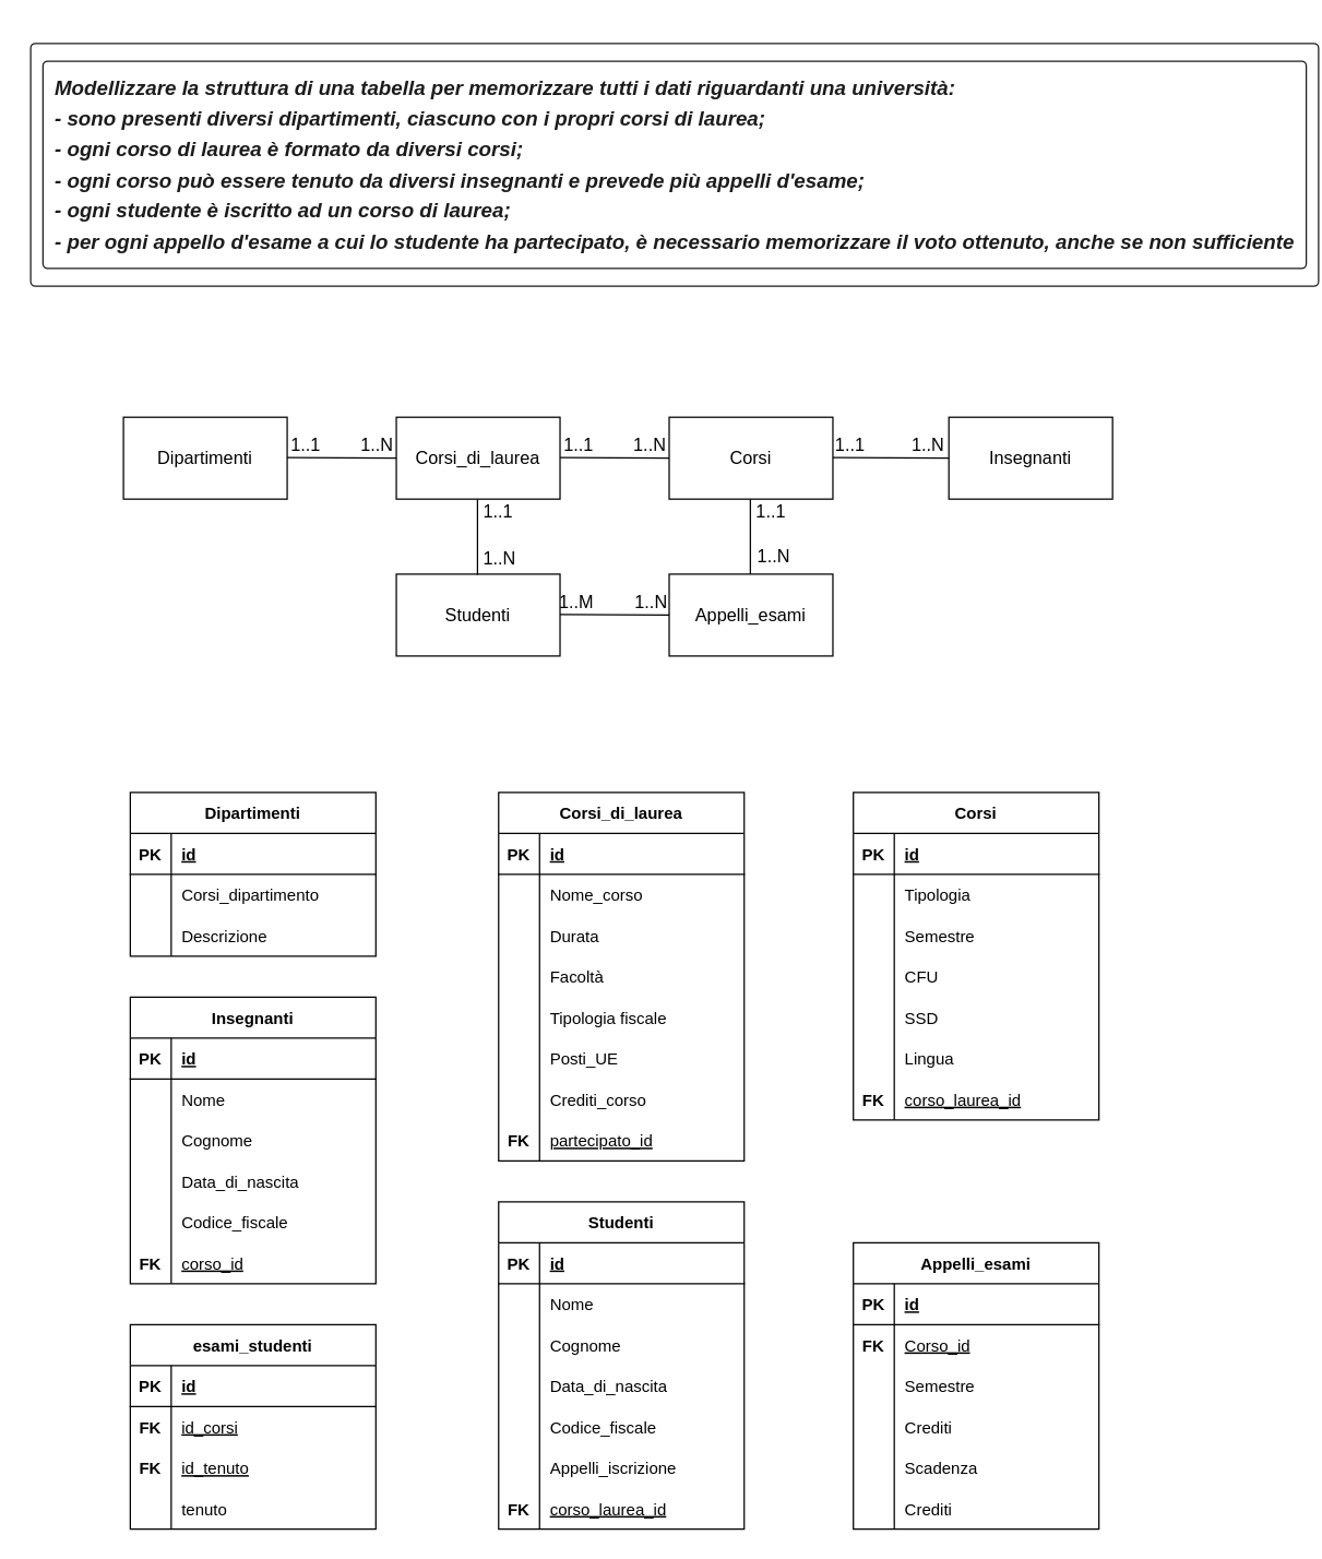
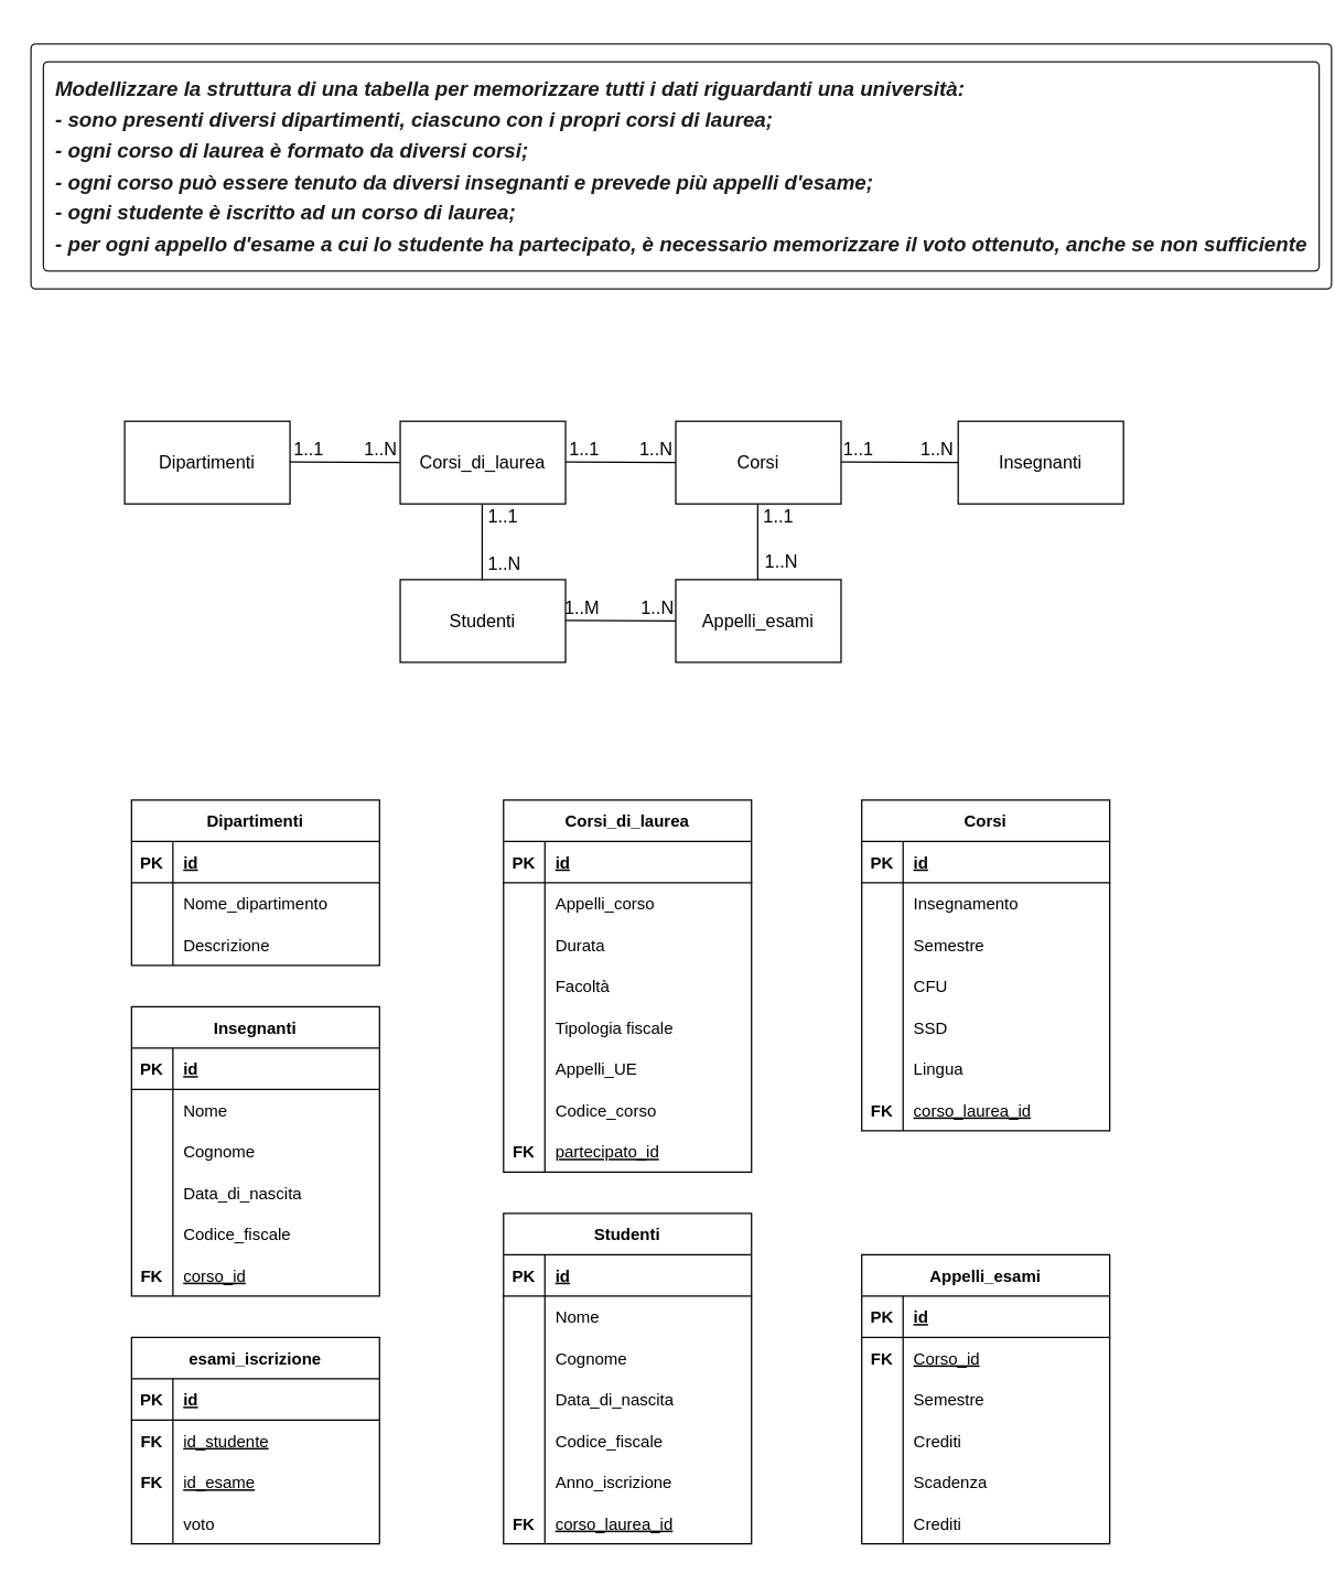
- <mxCell id="20" value="Corsi_dipartimento" style="shape=partialRectangle;connectable=0;fillColor=none;top=0;left=0;bottom=0;right=0;align=left;spacingLeft=6;overflow=hidden;" parent="18" vertex="1"><mxGeometry x="30" width="150" height="30" as="geometry"><mxRectangle width="150" height="30" as="alternateBounds" /></mxGeometry></mxCell>
+ <mxCell id="20" value="Nome_dipartimento" style="shape=partialRectangle;connectable=0;fillColor=none;top=0;left=0;bottom=0;right=0;align=left;spacingLeft=6;overflow=hidden;" parent="18" vertex="1"><mxGeometry x="30" width="150" height="30" as="geometry"><mxRectangle width="150" height="30" as="alternateBounds" /></mxGeometry></mxCell>
- <mxCell id="30" value="Nome_corso" style="shape=partialRectangle;connectable=0;fillColor=none;top=0;left=0;bottom=0;right=0;align=left;spacingLeft=6;overflow=hidden;" parent="28" vertex="1"><mxGeometry x="30" width="150" height="30" as="geometry"><mxRectangle width="150" height="30" as="alternateBounds" /></mxGeometry></mxCell>
+ <mxCell id="30" value="Appelli_corso" style="shape=partialRectangle;connectable=0;fillColor=none;top=0;left=0;bottom=0;right=0;align=left;spacingLeft=6;overflow=hidden;" parent="28" vertex="1"><mxGeometry x="30" width="150" height="30" as="geometry"><mxRectangle width="150" height="30" as="alternateBounds" /></mxGeometry></mxCell>
- <mxCell id="55" value="Tipologia" style="shape=partialRectangle;connectable=0;fillColor=none;top=0;left=0;bottom=0;right=0;align=left;spacingLeft=6;overflow=hidden;" parent="53" vertex="1"><mxGeometry x="30" width="150" height="30" as="geometry"><mxRectangle width="150" height="30" as="alternateBounds" /></mxGeometry></mxCell>
+ <mxCell id="55" value="Insegnamento" style="shape=partialRectangle;connectable=0;fillColor=none;top=0;left=0;bottom=0;right=0;align=left;spacingLeft=6;overflow=hidden;" parent="53" vertex="1"><mxGeometry x="30" width="150" height="30" as="geometry"><mxRectangle width="150" height="30" as="alternateBounds" /></mxGeometry></mxCell>
- <mxCell id="42" value="Posti_UE" style="shape=partialRectangle;connectable=0;fillColor=none;top=0;left=0;bottom=0;right=0;align=left;spacingLeft=6;overflow=hidden;" parent="40" vertex="1"><mxGeometry x="30" width="150" height="30" as="geometry"><mxRectangle width="150" height="30" as="alternateBounds" /></mxGeometry></mxCell>
+ <mxCell id="42" value="Appelli_UE" style="shape=partialRectangle;connectable=0;fillColor=none;top=0;left=0;bottom=0;right=0;align=left;spacingLeft=6;overflow=hidden;" parent="40" vertex="1"><mxGeometry x="30" width="150" height="30" as="geometry"><mxRectangle width="150" height="30" as="alternateBounds" /></mxGeometry></mxCell>
- <mxCell id="45" value="Crediti_corso" style="shape=partialRectangle;connectable=0;fillColor=none;top=0;left=0;bottom=0;right=0;align=left;spacingLeft=6;overflow=hidden;" parent="43" vertex="1"><mxGeometry x="30" width="150" height="30" as="geometry"><mxRectangle width="150" height="30" as="alternateBounds" /></mxGeometry></mxCell>
+ <mxCell id="45" value="Codice_corso" style="shape=partialRectangle;connectable=0;fillColor=none;top=0;left=0;bottom=0;right=0;align=left;spacingLeft=6;overflow=hidden;" parent="43" vertex="1"><mxGeometry x="30" width="150" height="30" as="geometry"><mxRectangle width="150" height="30" as="alternateBounds" /></mxGeometry></mxCell>
- <mxCell id="143" value="esami_studenti" style="shape=table;startSize=30;container=1;collapsible=1;childLayout=tableLayout;fixedRows=1;rowLines=0;fontStyle=1;align=center;resizeLast=1;" parent="1" vertex="1"><mxGeometry x="95" y="970" width="180" height="150" as="geometry" /></mxCell>
+ <mxCell id="143" value="esami_iscrizione" style="shape=table;startSize=30;container=1;collapsible=1;childLayout=tableLayout;fixedRows=1;rowLines=0;fontStyle=1;align=center;resizeLast=1;" parent="1" vertex="1"><mxGeometry x="95" y="970" width="180" height="150" as="geometry" /></mxCell>
- <mxCell id="149" value="id_corsi" style="shape=partialRectangle;connectable=0;fillColor=none;top=0;left=0;bottom=0;right=0;align=left;spacingLeft=6;overflow=hidden;fontStyle=4" parent="147" vertex="1"><mxGeometry x="30" width="150" height="30" as="geometry"><mxRectangle width="150" height="30" as="alternateBounds" /></mxGeometry></mxCell>
+ <mxCell id="149" value="id_studente" style="shape=partialRectangle;connectable=0;fillColor=none;top=0;left=0;bottom=0;right=0;align=left;spacingLeft=6;overflow=hidden;fontStyle=4" parent="147" vertex="1"><mxGeometry x="30" width="150" height="30" as="geometry"><mxRectangle width="150" height="30" as="alternateBounds" /></mxGeometry></mxCell>
- <mxCell id="152" value="id_tenuto" style="shape=partialRectangle;connectable=0;fillColor=none;top=0;left=0;bottom=0;right=0;align=left;spacingLeft=6;overflow=hidden;fontStyle=4;spacingTop=0;" parent="150" vertex="1"><mxGeometry x="30" width="150" height="30" as="geometry"><mxRectangle width="150" height="30" as="alternateBounds" /></mxGeometry></mxCell>
+ <mxCell id="152" value="id_esame" style="shape=partialRectangle;connectable=0;fillColor=none;top=0;left=0;bottom=0;right=0;align=left;spacingLeft=6;overflow=hidden;fontStyle=4;spacingTop=0;" parent="150" vertex="1"><mxGeometry x="30" width="150" height="30" as="geometry"><mxRectangle width="150" height="30" as="alternateBounds" /></mxGeometry></mxCell>
- <mxCell id="120" value="Appelli_iscrizione" style="shape=partialRectangle;connectable=0;fillColor=none;top=0;left=0;bottom=0;right=0;align=left;spacingLeft=6;overflow=hidden;" parent="118" vertex="1"><mxGeometry x="30" width="150" height="30" as="geometry"><mxRectangle width="150" height="30" as="alternateBounds" /></mxGeometry></mxCell>
+ <mxCell id="120" value="Anno_iscrizione" style="shape=partialRectangle;connectable=0;fillColor=none;top=0;left=0;bottom=0;right=0;align=left;spacingLeft=6;overflow=hidden;" parent="118" vertex="1"><mxGeometry x="30" width="150" height="30" as="geometry"><mxRectangle width="150" height="30" as="alternateBounds" /></mxGeometry></mxCell>
- <mxCell id="155" value="tenuto" style="shape=partialRectangle;connectable=0;fillColor=none;top=0;left=0;bottom=0;right=0;align=left;spacingLeft=6;overflow=hidden;" parent="153" vertex="1"><mxGeometry x="30" width="150" height="30" as="geometry"><mxRectangle width="150" height="30" as="alternateBounds" /></mxGeometry></mxCell>
+ <mxCell id="155" value="voto" style="shape=partialRectangle;connectable=0;fillColor=none;top=0;left=0;bottom=0;right=0;align=left;spacingLeft=6;overflow=hidden;" parent="153" vertex="1"><mxGeometry x="30" width="150" height="30" as="geometry"><mxRectangle width="150" height="30" as="alternateBounds" /></mxGeometry></mxCell>
